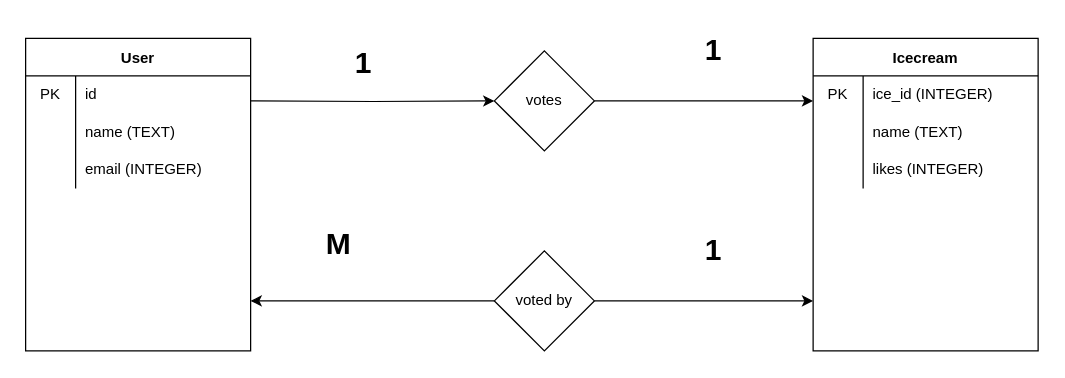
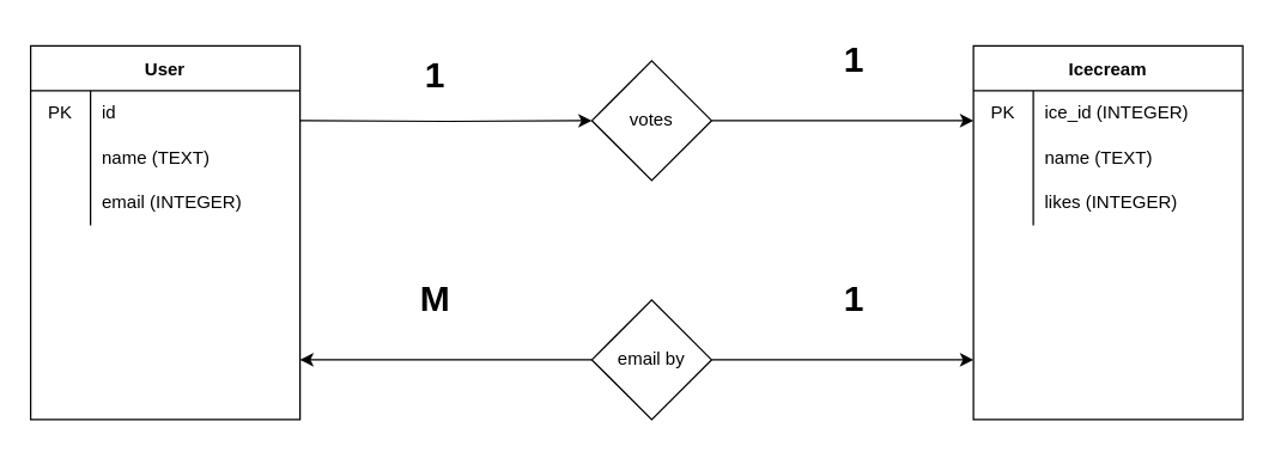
- <mxCell id="11" value="M" style="text;strokeColor=none;fillColor=none;html=1;fontSize=24;fontStyle=1;verticalAlign=middle;align=center;" vertex="1" parent="1"><mxGeometry x="220" y="175" width="100" height="40" as="geometry" /></mxCell>
+ <mxCell id="11" value="M" style="text;strokeColor=none;fillColor=none;html=1;fontSize=24;fontStyle=1;verticalAlign=middle;align=center;" vertex="1" parent="1"><mxGeometry x="240" y="180" width="100" height="40" as="geometry" /></mxCell>
- <mxCell id="9" value="voted by" style="rhombus;whiteSpace=wrap;html=1;" vertex="1" parent="1"><mxGeometry x="395" y="200" width="80" height="80" as="geometry" /></mxCell>
+ <mxCell id="9" value="email by" style="rhombus;whiteSpace=wrap;html=1;" vertex="1" parent="1"><mxGeometry x="395" y="200" width="80" height="80" as="geometry" /></mxCell>
